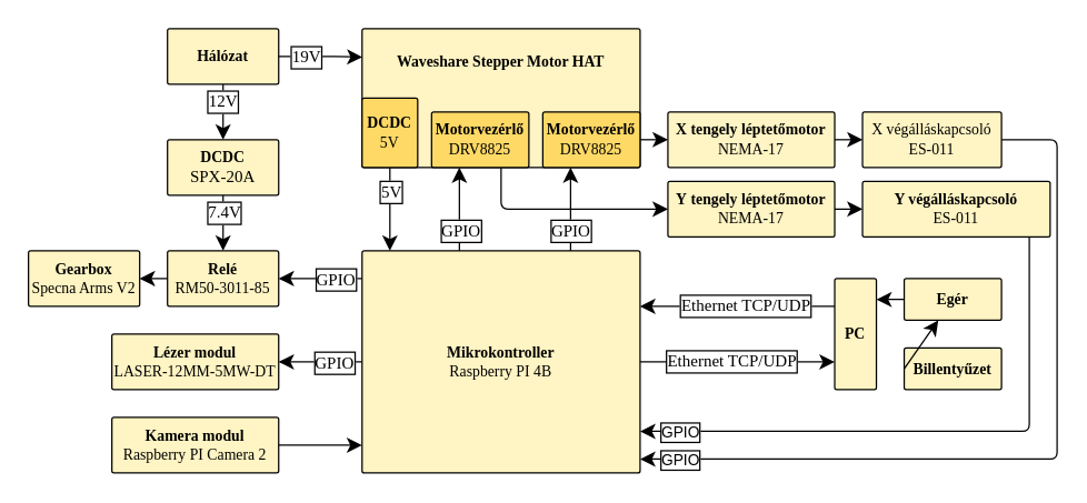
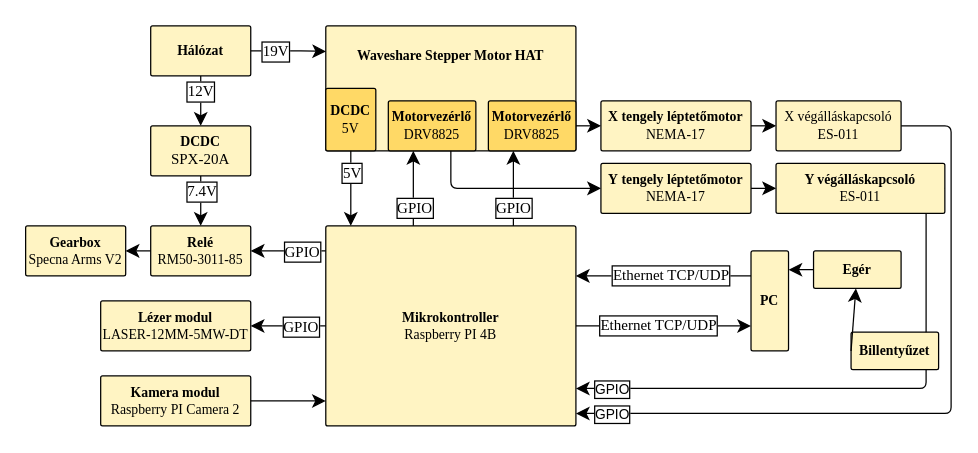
- <mxCell id="50" value="&lt;b&gt;Billentyűzet&lt;/b&gt;" style="rounded=1;whiteSpace=wrap;html=1;spacingTop=0;spacingBottom=0;fontFamily=Times New Roman;fontSize=11;align=center;verticalAlign=middle;labelBackgroundColor=none;container=0;fillColor=#FFF4C3;absoluteArcSize=1;arcSize=3;" vertex="1" parent="2"><mxGeometry x="630" y="230" width="70" height="30" as="geometry" /></mxCell>
+ <mxCell id="50" value="&lt;b&gt;Billentyűzet&lt;/b&gt;" style="rounded=1;whiteSpace=wrap;html=1;spacingTop=0;spacingBottom=0;fontFamily=Times New Roman;fontSize=11;align=center;verticalAlign=middle;labelBackgroundColor=none;container=0;fillColor=#FFF4C3;absoluteArcSize=1;arcSize=3;" vertex="1" parent="2"><mxGeometry x="660" y="245" width="70" height="30" as="geometry" /></mxCell>
